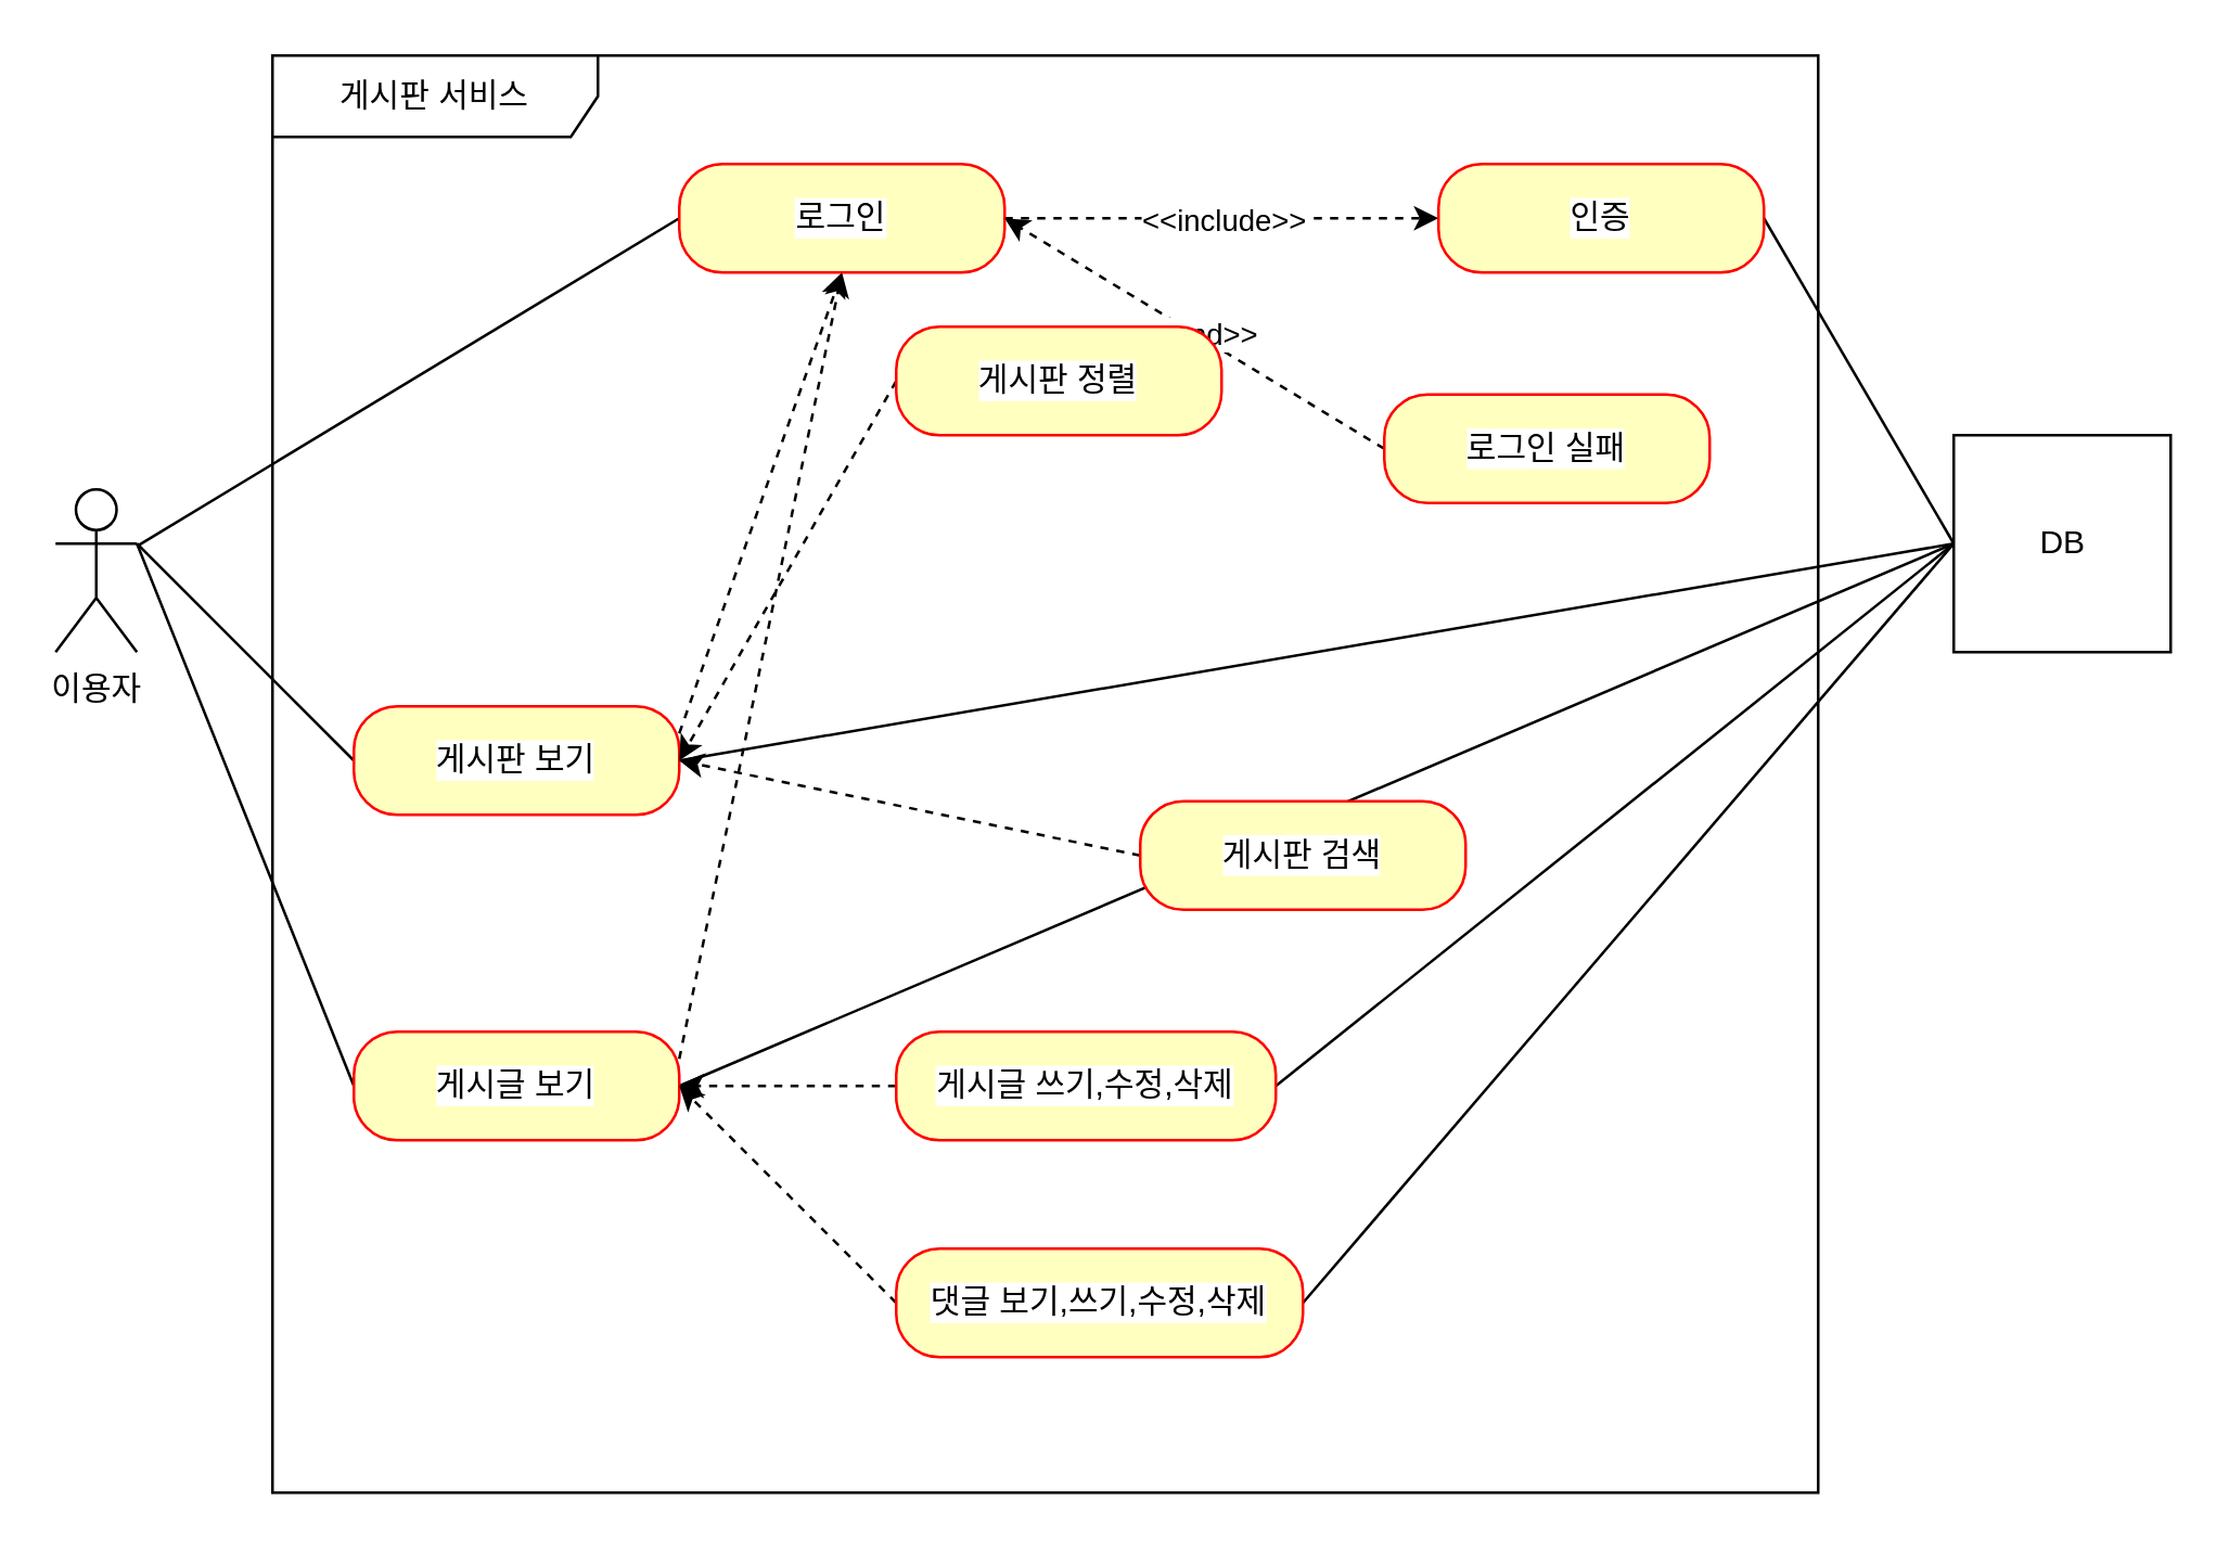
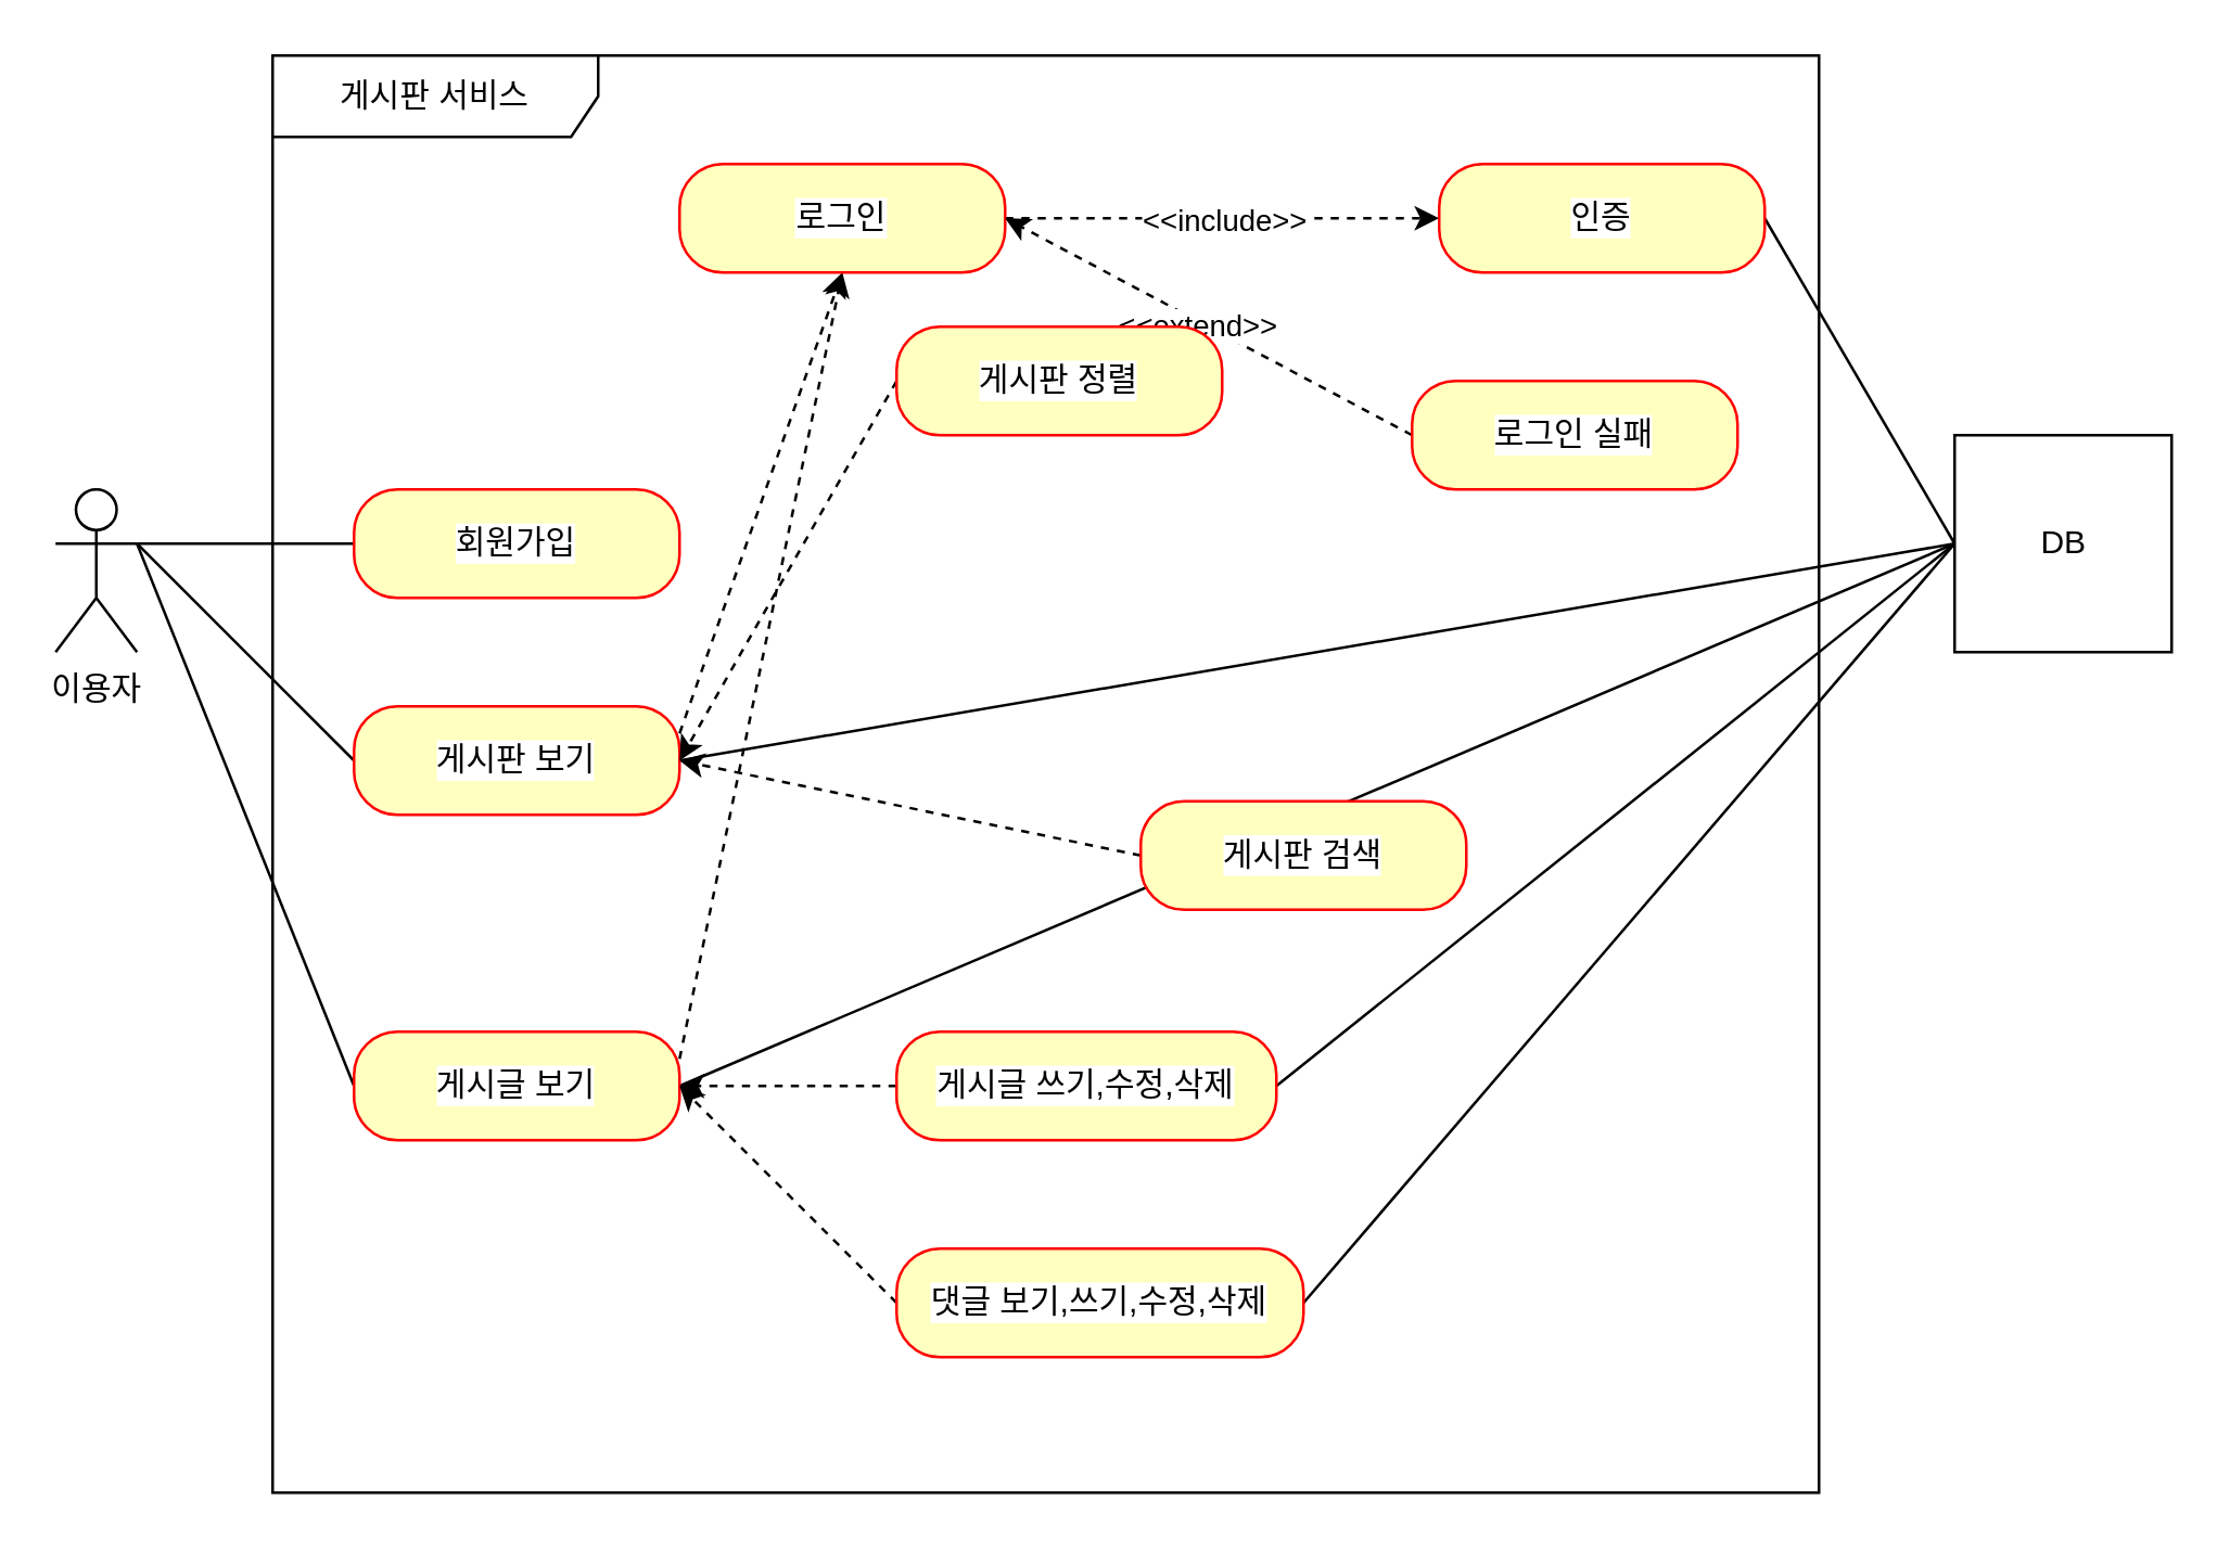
- <mxCell id="14" style="edgeStyle=none;rounded=0;orthogonalLoop=1;jettySize=auto;html=1;exitX=0;exitY=0.5;exitDx=0;exitDy=0;endArrow=none;endFill=0;" edge="1" parent="1" source="17" target="2"><mxGeometry relative="1" as="geometry" /></mxCell>
- <mxCell id="22" value="로그인 실패" style="rounded=1;whiteSpace=wrap;html=1;arcSize=40;fontColor=#000000;fillColor=#ffffc0;strokeColor=#ff0000;labelBackgroundColor=#ffffff;" vertex="1" parent="1"><mxGeometry x="510" y="145" width="120" height="40" as="geometry" /></mxCell>
+ <mxCell id="22" value="로그인 실패" style="rounded=1;whiteSpace=wrap;html=1;arcSize=40;fontColor=#000000;fillColor=#ffffc0;strokeColor=#ff0000;labelBackgroundColor=#ffffff;" vertex="1" parent="1"><mxGeometry x="520" y="140" width="120" height="40" as="geometry" /></mxCell>
+ <mxCell id="4" style="rounded=0;orthogonalLoop=1;jettySize=auto;html=1;exitX=0;exitY=0.5;exitDx=0;exitDy=0;entryX=1;entryY=0.333;entryDx=0;entryDy=0;entryPerimeter=0;endArrow=none;endFill=0;" edge="1" parent="1" source="5" target="2"><mxGeometry relative="1" as="geometry" /></mxCell>
+ <mxCell id="5" value="회원가입" style="rounded=1;whiteSpace=wrap;html=1;arcSize=40;fontColor=#000000;fillColor=#ffffc0;strokeColor=#ff0000;labelBackgroundColor=#ffffff;" vertex="1" parent="1"><mxGeometry x="130" y="180" width="120" height="40" as="geometry" /></mxCell>
